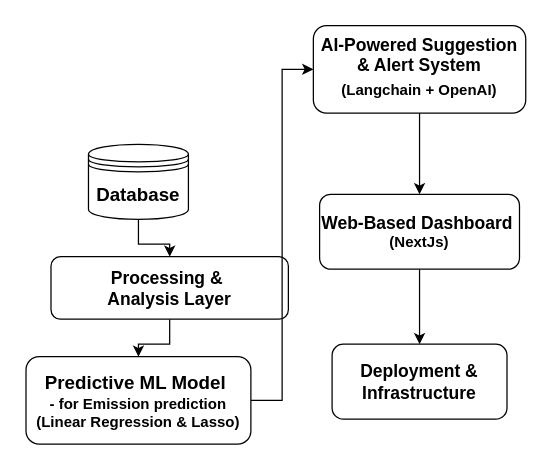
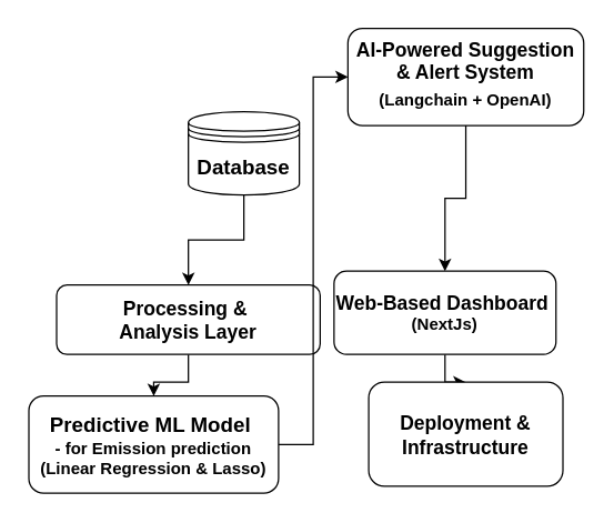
- <mxCell id="13" value="&lt;b&gt;&lt;font style=&quot;font-size: 15px;&quot;&gt;Database&lt;/font&gt;&lt;/b&gt;" style="shape=datastore;whiteSpace=wrap;html=1;" vertex="1" parent="2"><mxGeometry x="50" y="95" width="80" height="60" as="geometry" /></mxCell>
+ <mxCell id="13" value="&lt;b&gt;&lt;font style=&quot;font-size: 15px;&quot;&gt;Database&lt;/font&gt;&lt;/b&gt;" style="shape=datastore;whiteSpace=wrap;html=1;" vertex="1" parent="2"><mxGeometry x="115" y="60" width="80" height="60" as="geometry" /></mxCell>
- <mxCell id="10" value="&lt;b&gt;&lt;font style=&quot;font-size: 14px;&quot;&gt;Web-Based Dashboard&lt;/font&gt;&amp;nbsp;&lt;/b&gt;&lt;div&gt;&lt;b&gt;(NextJs)&lt;/b&gt;&lt;/div&gt;" style="rounded=1;whiteSpace=wrap;html=1;" vertex="1" parent="2"><mxGeometry x="235" y="135" width="160" height="60" as="geometry" /></mxCell>
+ <mxCell id="10" value="&lt;b&gt;&lt;font style=&quot;font-size: 14px;&quot;&gt;Web-Based Dashboard&lt;/font&gt;&amp;nbsp;&lt;/b&gt;&lt;div&gt;&lt;b&gt;(NextJs)&lt;/b&gt;&lt;/div&gt;" style="rounded=1;whiteSpace=wrap;html=1;" vertex="1" parent="2"><mxGeometry x="220" y="175" width="160" height="60" as="geometry" /></mxCell>
- <mxCell id="11" value="&lt;b&gt;&lt;font style=&quot;font-size: 14px;&quot;&gt;Deployment &amp;amp; Infrastructure&lt;/font&gt;&lt;/b&gt;" style="rounded=1;whiteSpace=wrap;html=1;" vertex="1" parent="2"><mxGeometry x="245" y="255" width="140" height="60" as="geometry" /></mxCell>
+ <mxCell id="11" value="&lt;b&gt;&lt;font style=&quot;font-size: 14px;&quot;&gt;Deployment &amp;amp; Infrastructure&lt;/font&gt;&lt;/b&gt;" style="rounded=1;whiteSpace=wrap;html=1;" vertex="1" parent="2"><mxGeometry x="245" y="255" width="140" height="75" as="geometry" /></mxCell>
